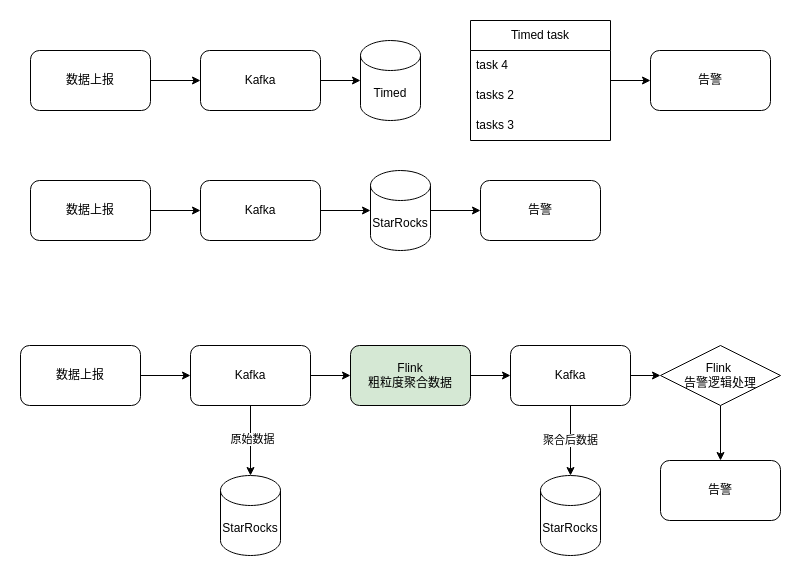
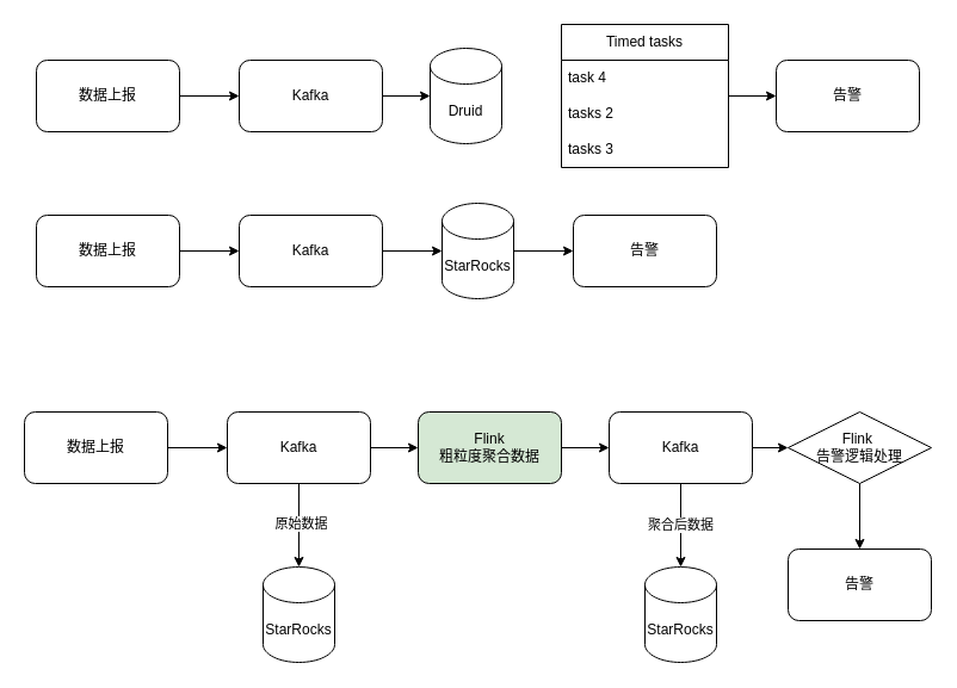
- <mxCell id="25" value="Timed task" style="swimlane;fontStyle=0;childLayout=stackLayout;horizontal=1;startSize=30;horizontalStack=0;resizeParent=1;resizeParentMax=0;resizeLast=0;collapsible=1;marginBottom=0;whiteSpace=wrap;html=1;" vertex="1" parent="1"><mxGeometry x="470" y="20" width="140" height="120" as="geometry" /></mxCell>
+ <mxCell id="25" value="Timed tasks" style="swimlane;fontStyle=0;childLayout=stackLayout;horizontal=1;startSize=30;horizontalStack=0;resizeParent=1;resizeParentMax=0;resizeLast=0;collapsible=1;marginBottom=0;whiteSpace=wrap;html=1;" vertex="1" parent="1"><mxGeometry x="470" y="20" width="140" height="120" as="geometry" /></mxCell>
- <mxCell id="23" value="Timed" style="shape=cylinder3;whiteSpace=wrap;html=1;boundedLbl=1;backgroundOutline=1;size=15;" vertex="1" parent="1"><mxGeometry x="360" y="40" width="60" height="80" as="geometry" /></mxCell>
+ <mxCell id="23" value="Druid" style="shape=cylinder3;whiteSpace=wrap;html=1;boundedLbl=1;backgroundOutline=1;size=15;" vertex="1" parent="1"><mxGeometry x="360" y="40" width="60" height="80" as="geometry" /></mxCell>
